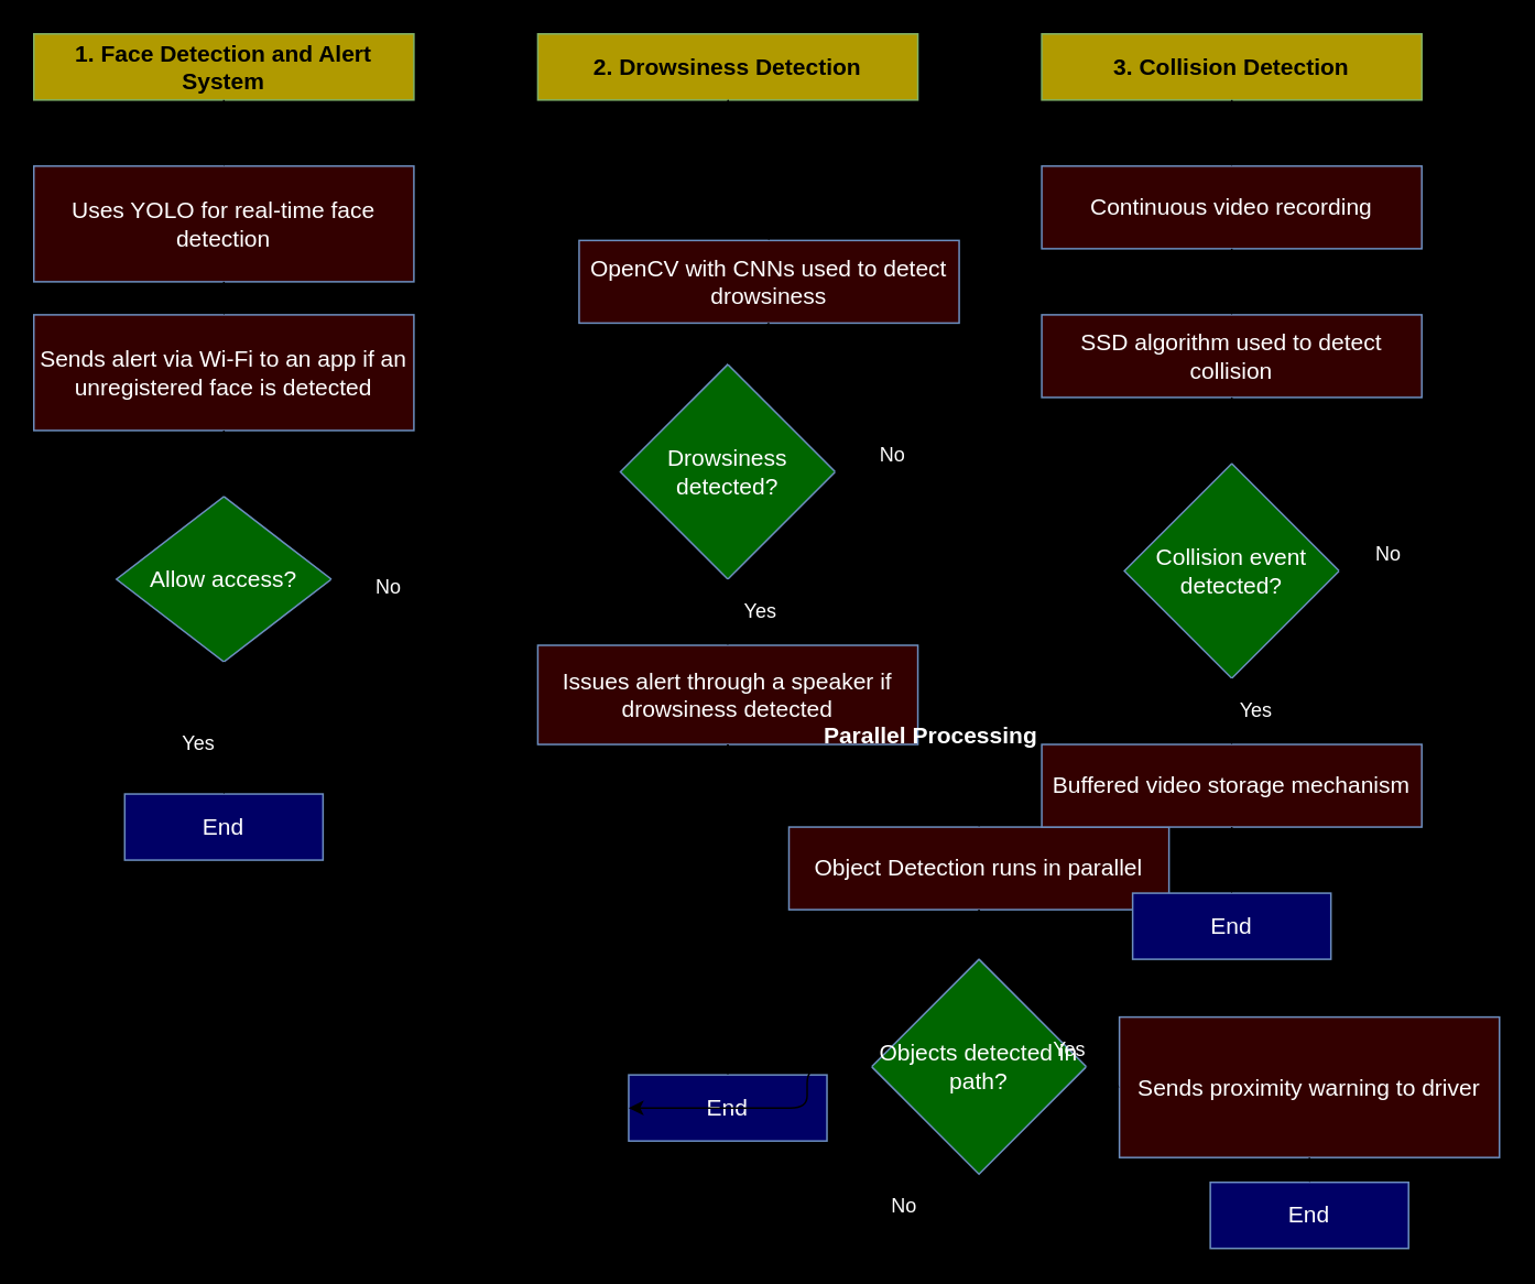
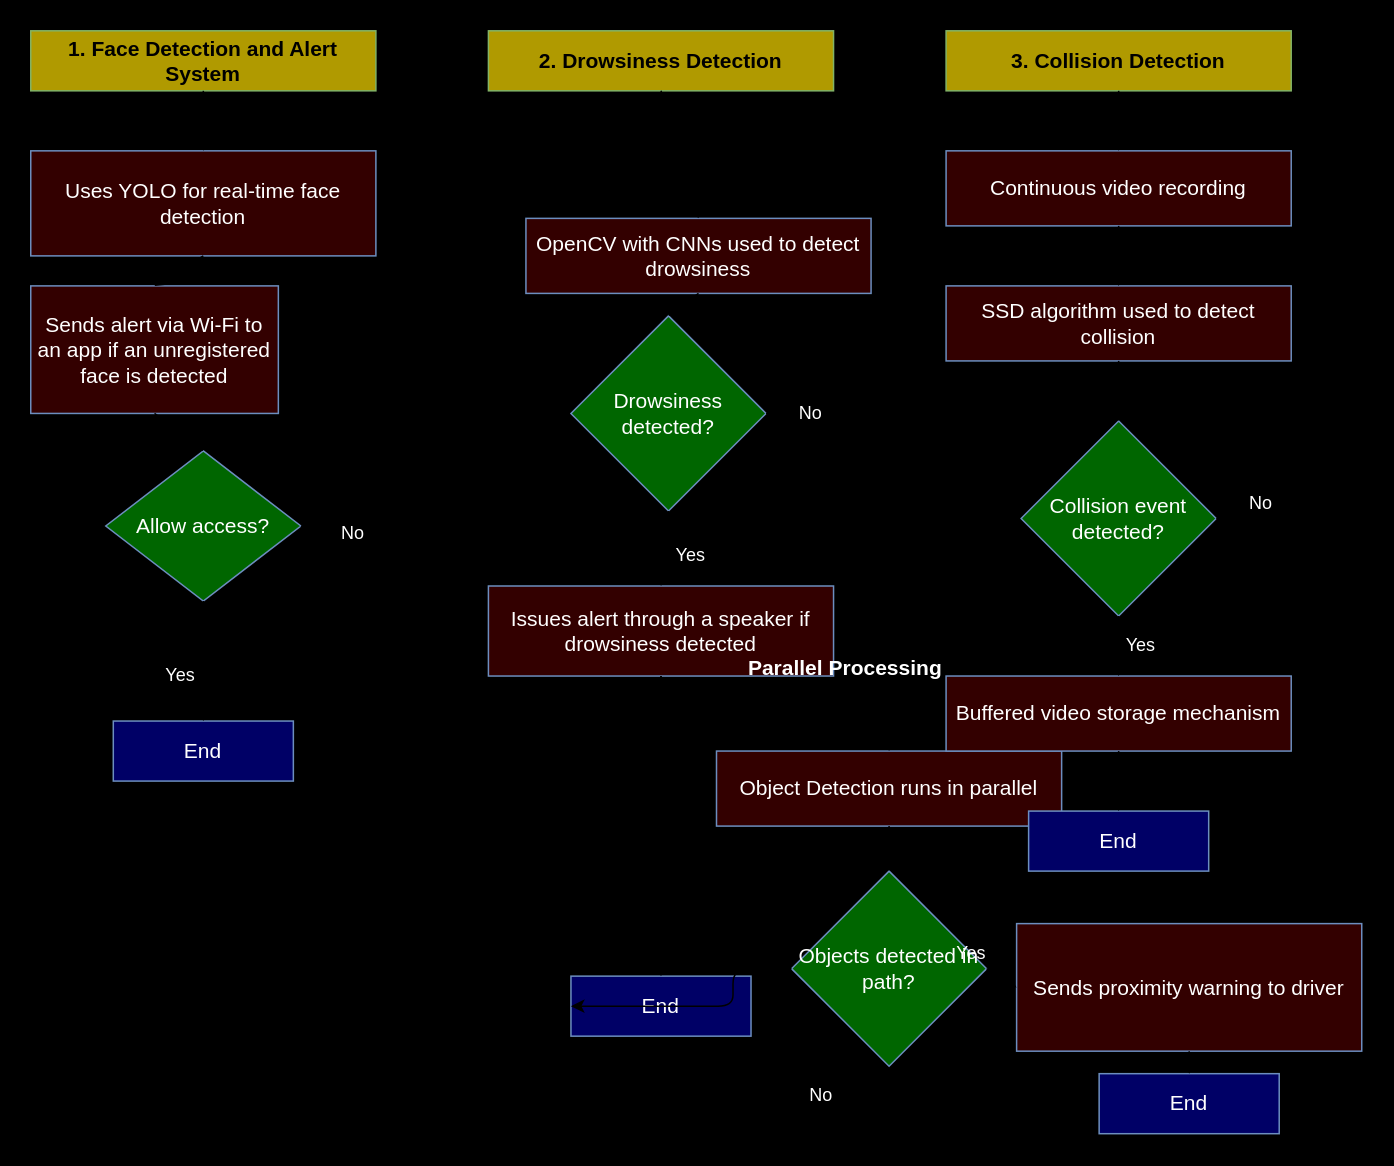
- <mxCell id="6" value="Sends alert via Wi-Fi to an app if an unregistered face is detected" style="rounded=0;whiteSpace=wrap;html=1;fillColor=#330000;strokeColor=#6c8ebf;fontSize=14;fontColor=#FFFFFF;" vertex="1" parent="1"><mxGeometry x="20" y="190" width="230" height="70" as="geometry" /></mxCell>
+ <mxCell id="6" value="Sends alert via Wi-Fi to an app if an unregistered face is detected" style="rounded=0;whiteSpace=wrap;html=1;fillColor=#330000;strokeColor=#6c8ebf;fontSize=14;fontColor=#FFFFFF;" vertex="1" parent="1"><mxGeometry x="20" y="190" width="165" height="85" as="geometry" /></mxCell>
- <mxCell id="10" value="Drowsiness detected?" style="rhombus;whiteSpace=wrap;html=1;fillColor=#006600;strokeColor=#6c8ebf;fontSize=14;fontColor=#FFFFFF;" vertex="1" parent="1"><mxGeometry x="375" y="220" width="130" height="130" as="geometry" /></mxCell>
+ <mxCell id="10" value="Drowsiness detected?" style="rhombus;whiteSpace=wrap;html=1;fillColor=#006600;strokeColor=#6c8ebf;fontSize=14;fontColor=#FFFFFF;" vertex="1" parent="1"><mxGeometry x="380" y="210" width="130" height="130" as="geometry" /></mxCell>
